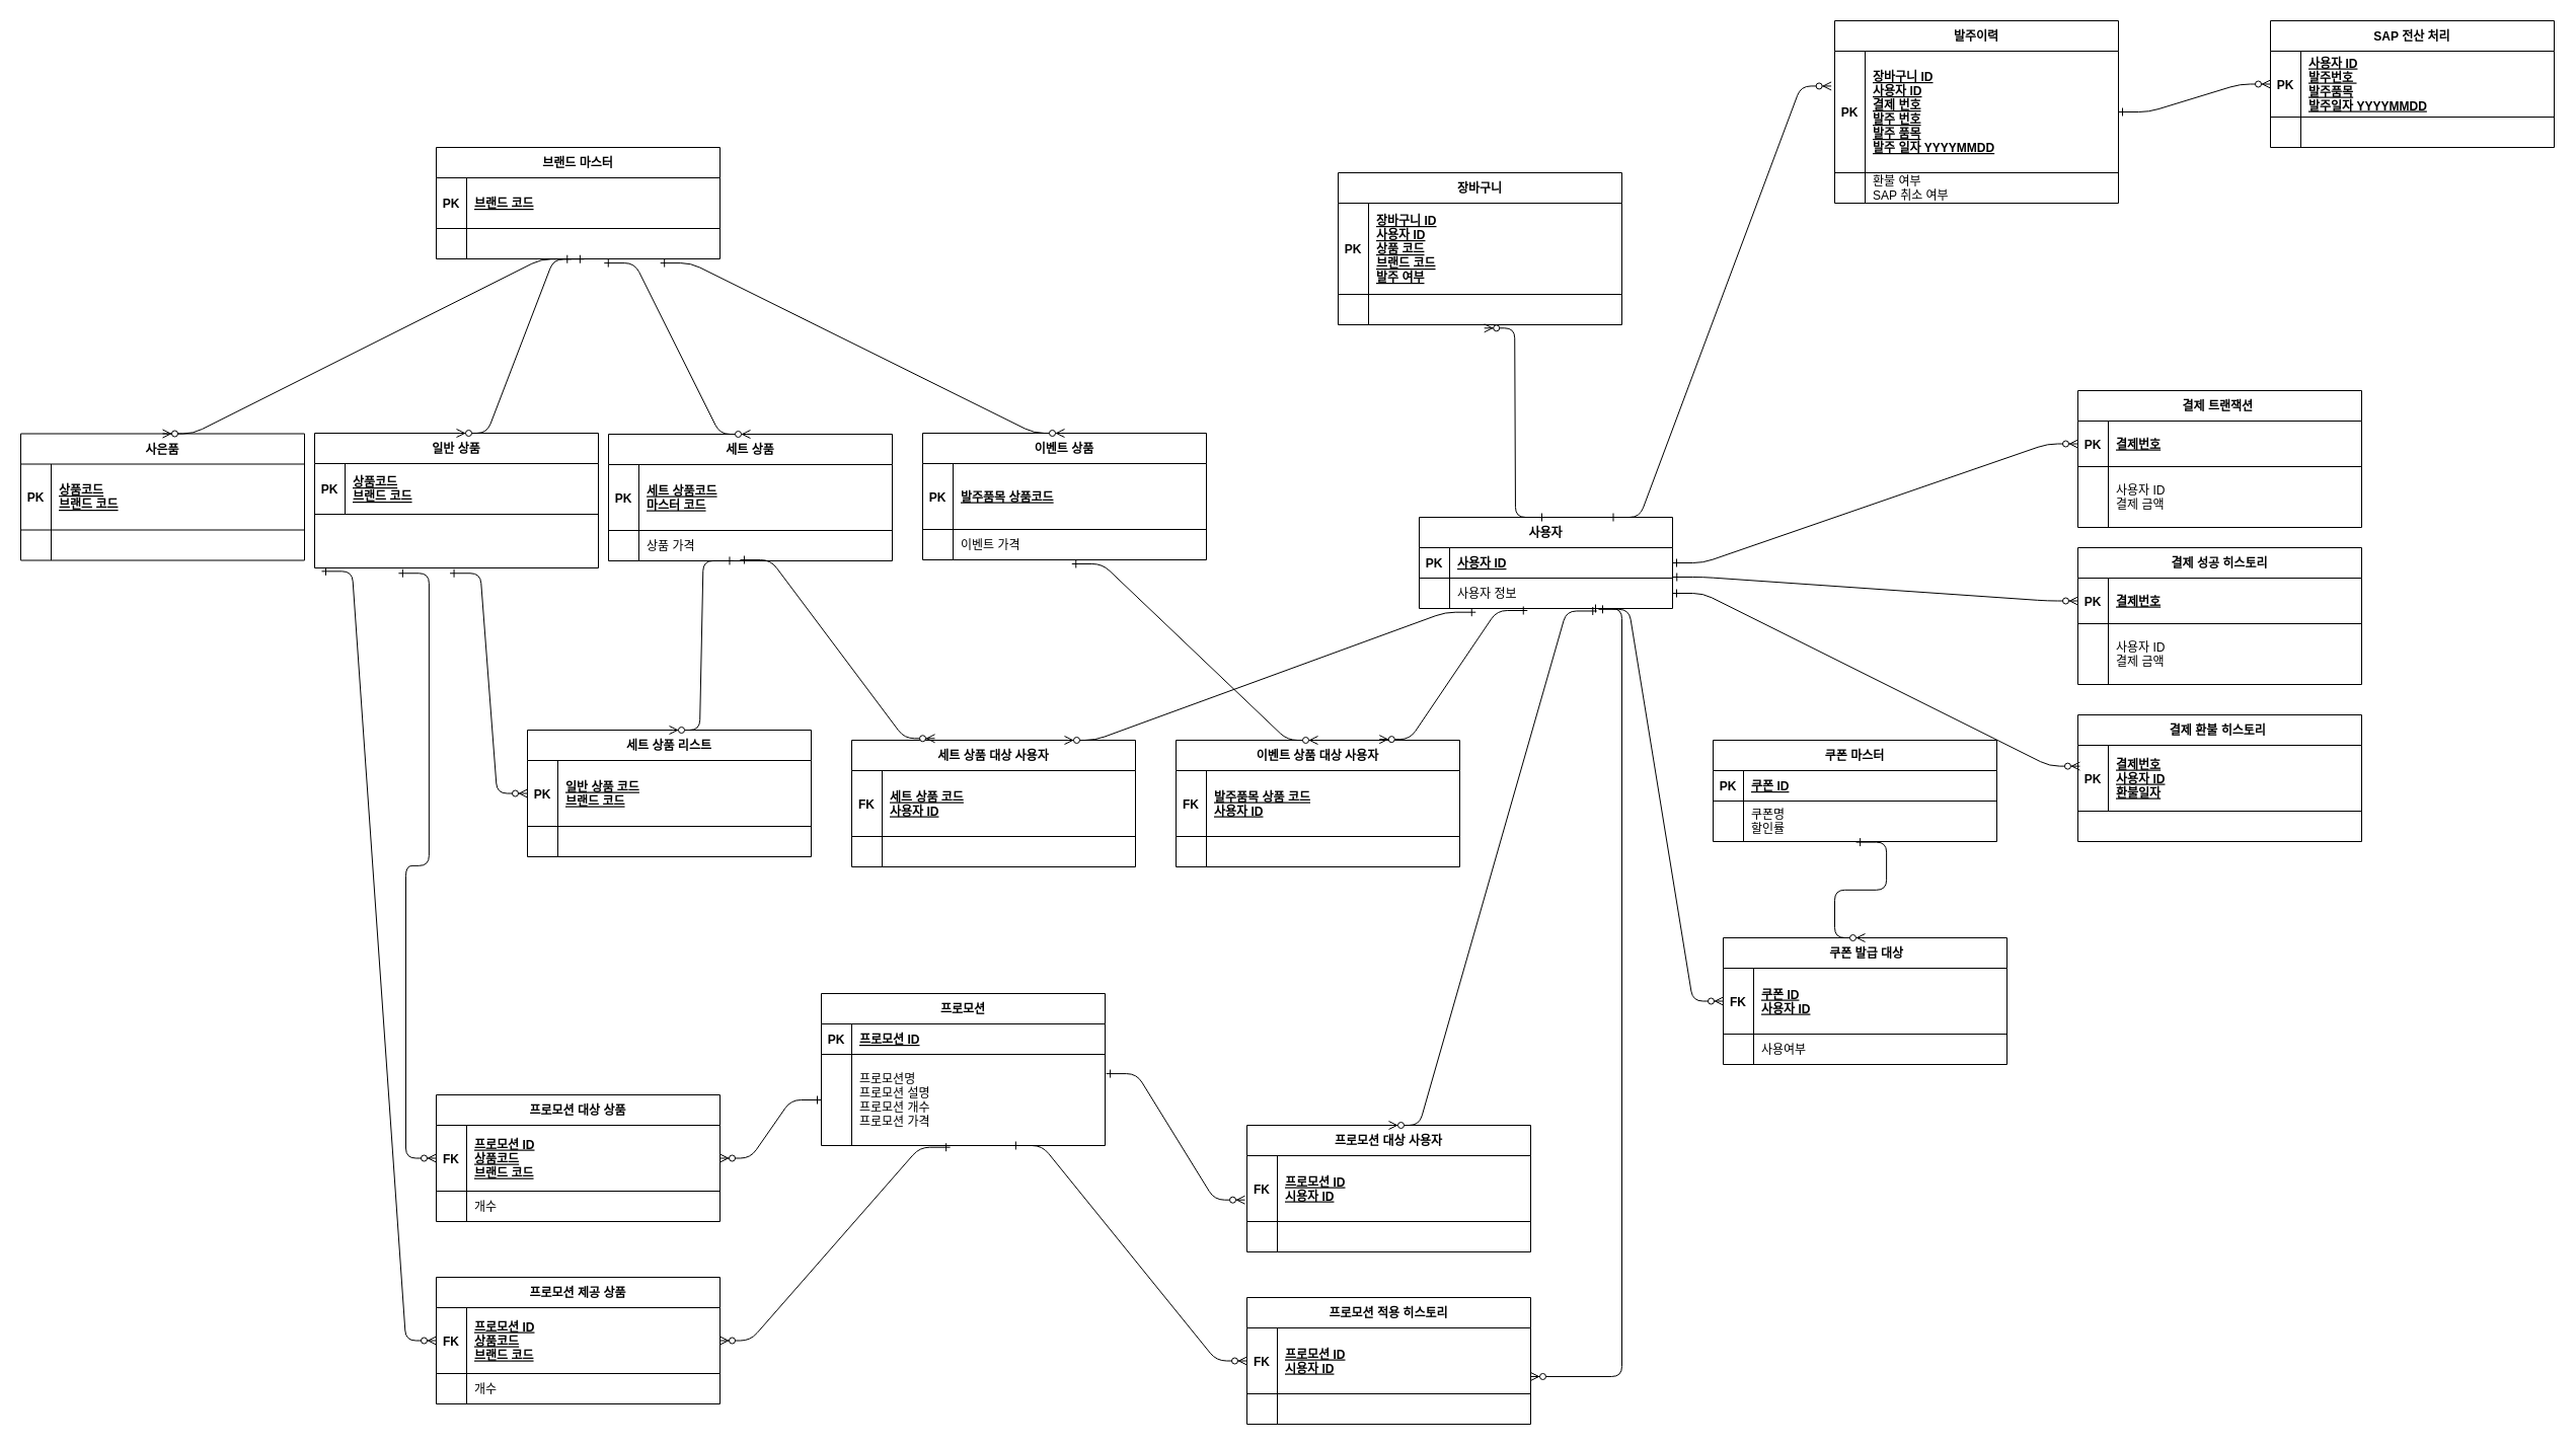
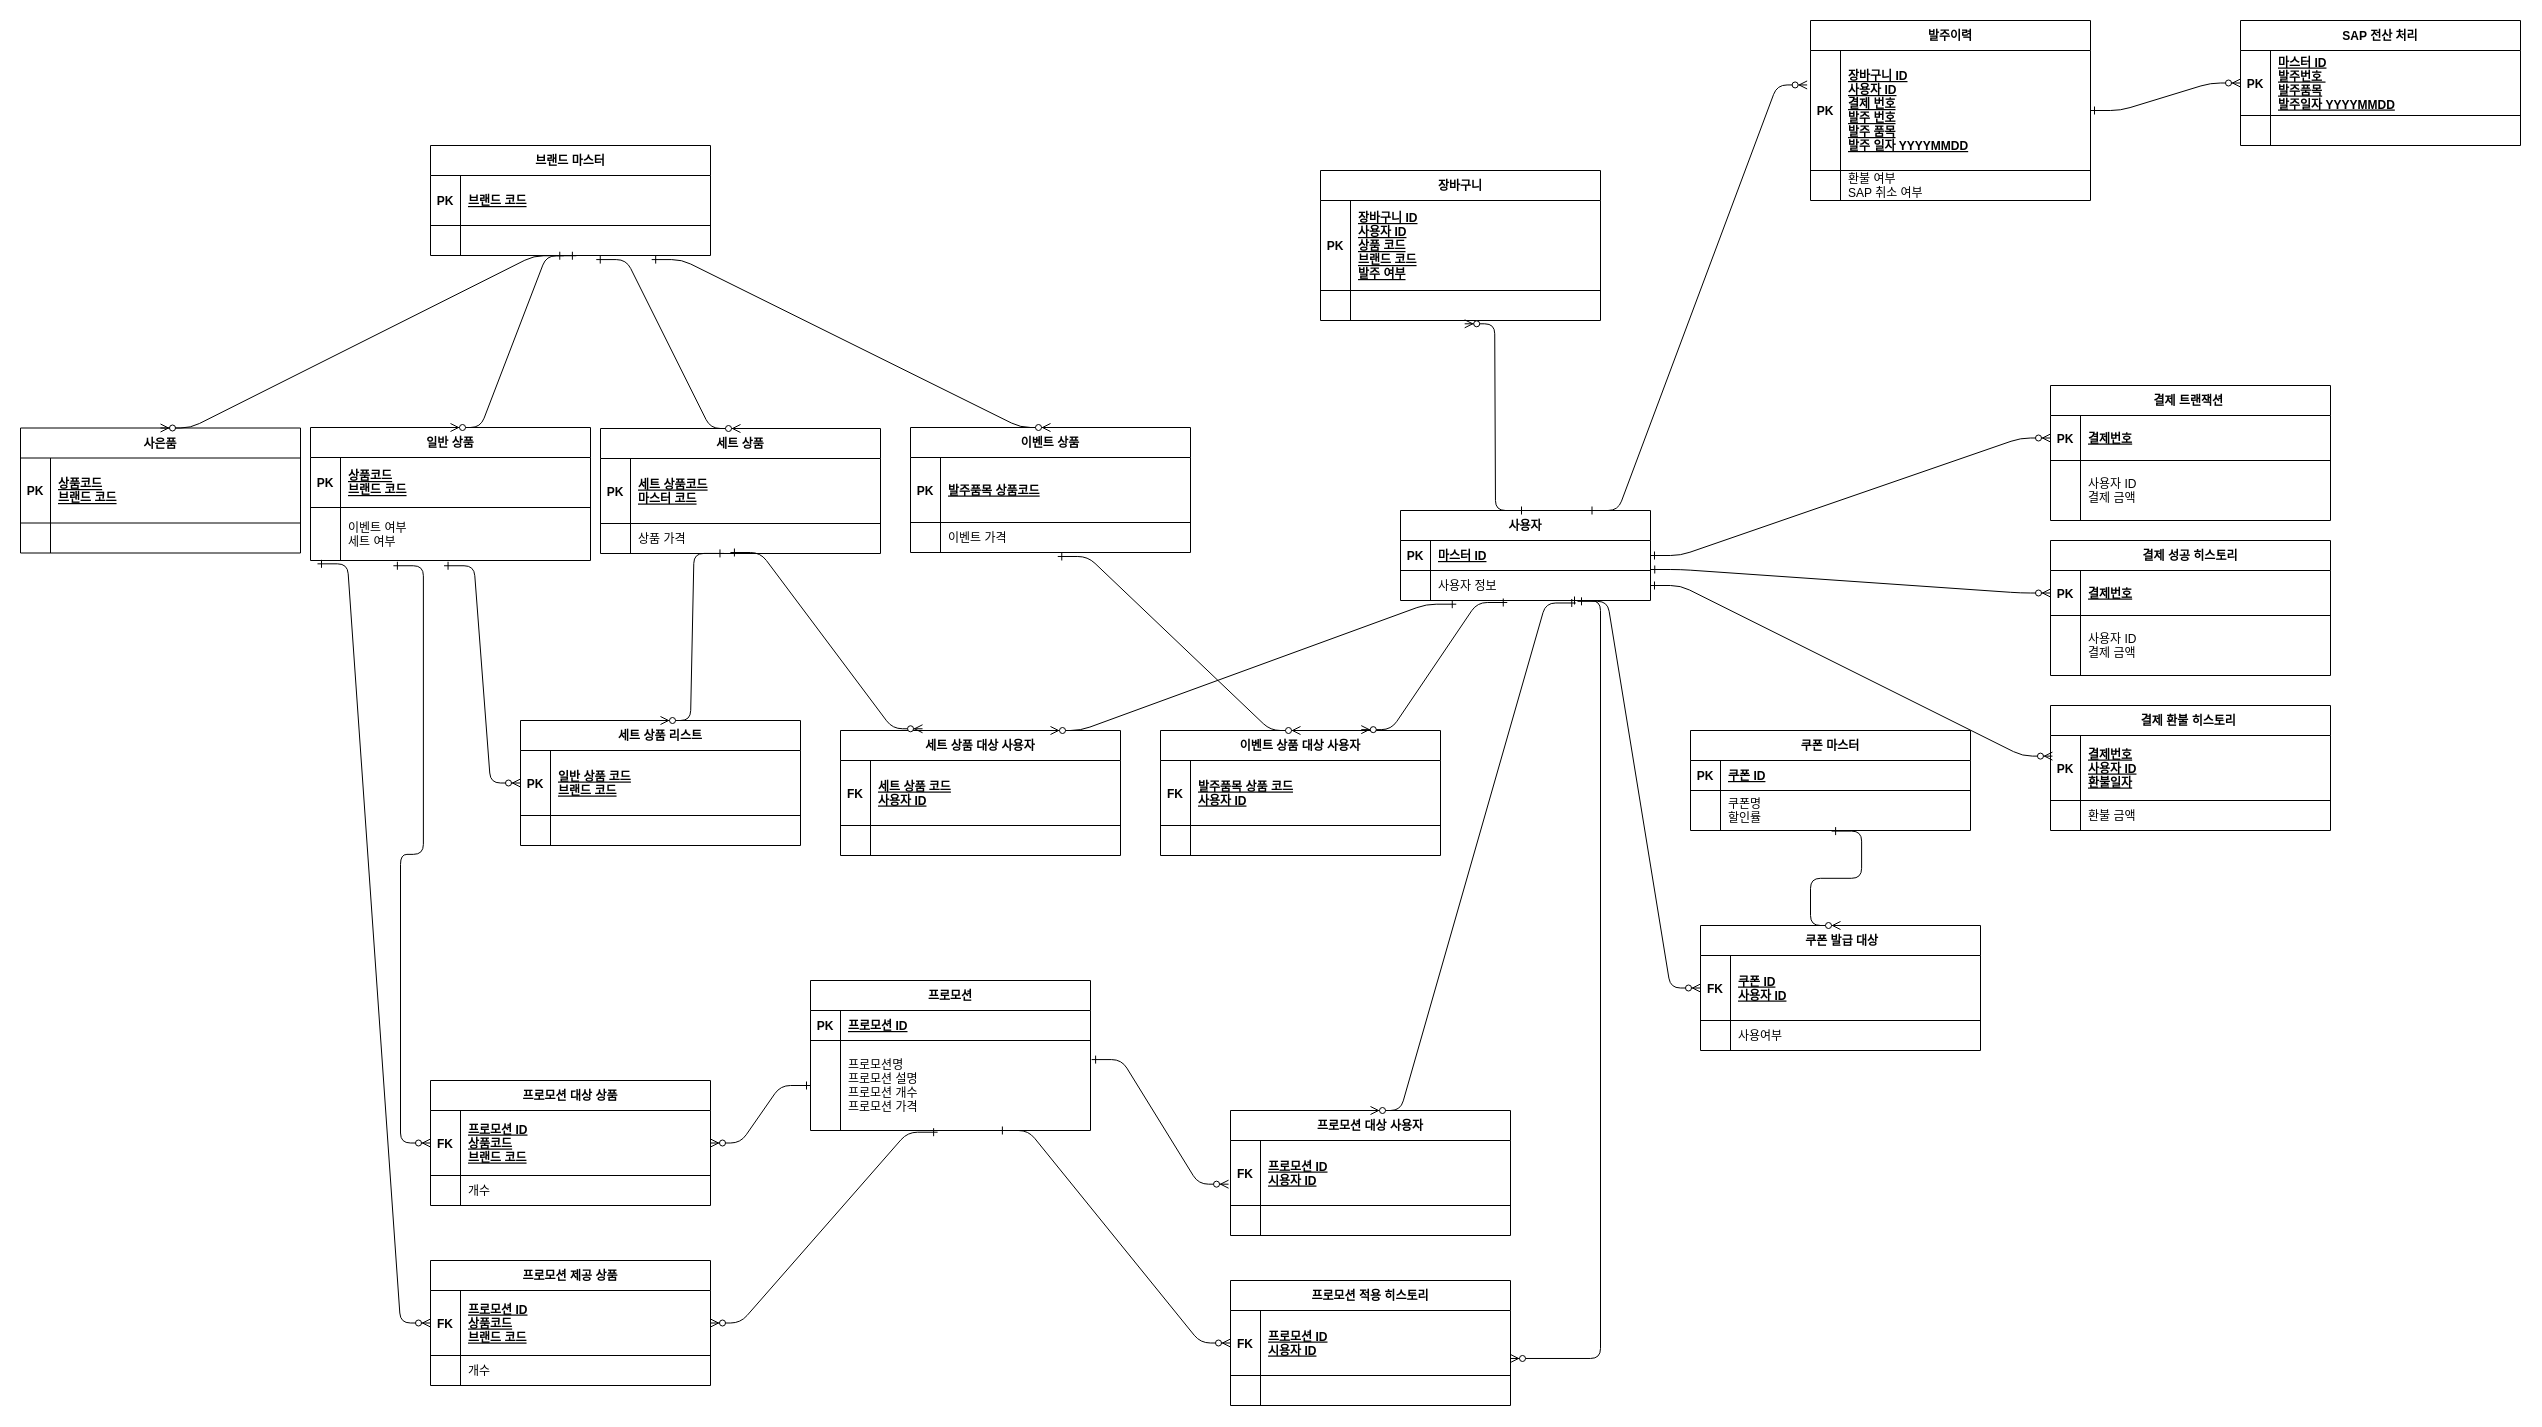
- <mxCell id="118" value="사용자 ID&#10;발주번호 &#10;발주품목&#10;발주일자 YYYYMMDD" style="shape=partialRectangle;overflow=hidden;connectable=0;fillColor=none;top=0;left=0;bottom=0;right=0;align=left;spacingLeft=6;fontStyle=5;" vertex="1" parent="116"><mxGeometry x="30" width="250" height="65" as="geometry"><mxRectangle width="250" height="65" as="alternateBounds" /></mxGeometry></mxCell>
+ <mxCell id="118" value="마스터 ID&#10;발주번호 &#10;발주품목&#10;발주일자 YYYYMMDD" style="shape=partialRectangle;overflow=hidden;connectable=0;fillColor=none;top=0;left=0;bottom=0;right=0;align=left;spacingLeft=6;fontStyle=5;" vertex="1" parent="116"><mxGeometry x="30" width="250" height="65" as="geometry"><mxRectangle width="250" height="65" as="alternateBounds" /></mxGeometry></mxCell>
+ <mxCell id="79" value="이벤트 여부&#10;세트 여부" style="shape=partialRectangle;overflow=hidden;connectable=0;fillColor=none;top=0;left=0;bottom=0;right=0;align=left;spacingLeft=6;" vertex="1" parent="77"><mxGeometry x="30" width="250" height="53" as="geometry"><mxRectangle width="250" height="53" as="alternateBounds" /></mxGeometry></mxCell>
- <mxCell id="5" value="사용자 ID" style="shape=partialRectangle;overflow=hidden;connectable=0;fillColor=none;top=0;left=0;bottom=0;right=0;align=left;spacingLeft=6;fontStyle=5;" parent="3" vertex="1"><mxGeometry x="30" width="220" height="30" as="geometry"><mxRectangle width="220" height="30" as="alternateBounds" /></mxGeometry></mxCell>
+ <mxCell id="5" value="마스터 ID" style="shape=partialRectangle;overflow=hidden;connectable=0;fillColor=none;top=0;left=0;bottom=0;right=0;align=left;spacingLeft=6;fontStyle=5;" parent="3" vertex="1"><mxGeometry x="30" width="220" height="30" as="geometry"><mxRectangle width="220" height="30" as="alternateBounds" /></mxGeometry></mxCell>
+ <mxCell id="22" value="환불 금액" style="shape=partialRectangle;overflow=hidden;connectable=0;fillColor=none;top=0;left=0;bottom=0;right=0;align=left;spacingLeft=6;" vertex="1" parent="20"><mxGeometry x="30" width="250" height="30" as="geometry"><mxRectangle width="250" height="30" as="alternateBounds" /></mxGeometry></mxCell>
